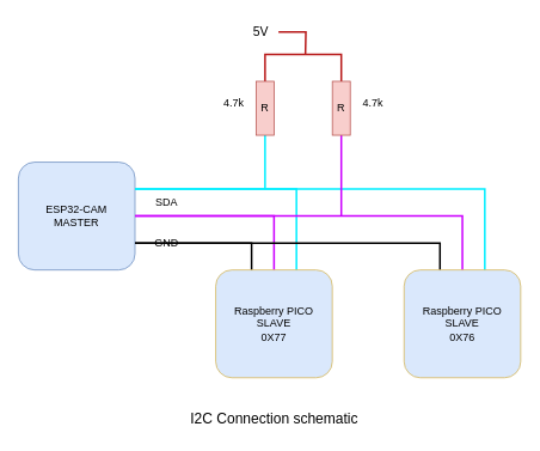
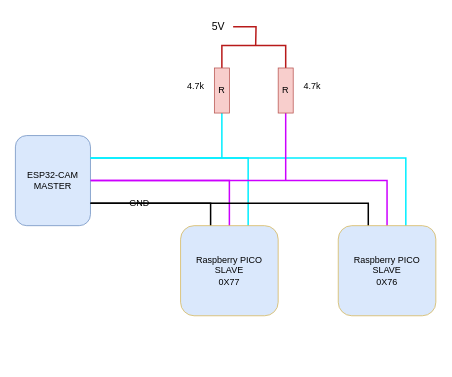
- <mxCell id="11" value="SDA" style="text;html=1;align=center;verticalAlign=middle;resizable=0;points=[];autosize=1;strokeColor=none;fillColor=none;" parent="1" vertex="1"><mxGeometry x="160" y="210" width="50" height="30" as="geometry" /></mxCell>
- <mxCell id="3" value="ESP32-CAM&lt;br&gt;MASTER" style="rounded=1;whiteSpace=wrap;html=1;fillColor=#dae8fc;strokeColor=#6c8ebf;" parent="1" vertex="1"><mxGeometry x="20" y="180" width="130" height="120" as="geometry" /></mxCell>
+ <mxCell id="3" value="ESP32-CAM&lt;br&gt;MASTER" style="rounded=1;whiteSpace=wrap;html=1;fillColor=#dae8fc;strokeColor=#6c8ebf;" parent="1" vertex="1"><mxGeometry x="20" y="180" width="100" height="120" as="geometry" /></mxCell>
- <mxCell id="20" value="&lt;font style=&quot;font-size: 16px;&quot;&gt;I2C Connection schematic&lt;/font&gt;" style="text;html=1;align=center;verticalAlign=middle;resizable=0;points=[];autosize=1;strokeColor=none;fillColor=none;" parent="1" vertex="1"><mxGeometry x="200" y="450" width="210" height="30" as="geometry" /></mxCell>
